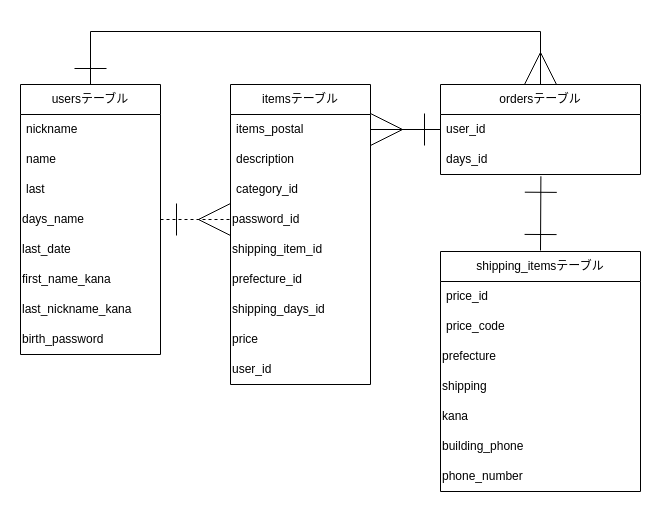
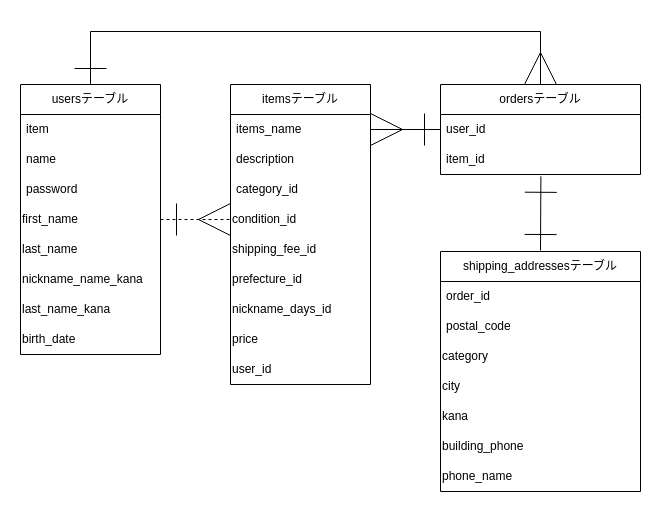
- <mxCell id="4" value="nickname" style="text;strokeColor=none;fillColor=none;align=left;verticalAlign=middle;spacingLeft=4;spacingRight=4;overflow=hidden;points=[[0,0.5],[1,0.5]];portConstraint=eastwest;rotatable=0;whiteSpace=wrap;html=1;" vertex="1" parent="3"><mxGeometry y="30" width="140" height="30" as="geometry" /></mxCell>
+ <mxCell id="4" value="item" style="text;strokeColor=none;fillColor=none;align=left;verticalAlign=middle;spacingLeft=4;spacingRight=4;overflow=hidden;points=[[0,0.5],[1,0.5]];portConstraint=eastwest;rotatable=0;whiteSpace=wrap;html=1;" vertex="1" parent="3"><mxGeometry y="30" width="140" height="30" as="geometry" /></mxCell>
- <mxCell id="13" value="items_postal" style="text;strokeColor=none;fillColor=none;align=left;verticalAlign=middle;spacingLeft=4;spacingRight=4;overflow=hidden;points=[[0,0.5],[1,0.5]];portConstraint=eastwest;rotatable=0;whiteSpace=wrap;html=1;" vertex="1" parent="12"><mxGeometry y="30" width="140" height="30" as="geometry" /></mxCell>
+ <mxCell id="13" value="items_name" style="text;strokeColor=none;fillColor=none;align=left;verticalAlign=middle;spacingLeft=4;spacingRight=4;overflow=hidden;points=[[0,0.5],[1,0.5]];portConstraint=eastwest;rotatable=0;whiteSpace=wrap;html=1;" vertex="1" parent="12"><mxGeometry y="30" width="140" height="30" as="geometry" /></mxCell>
- <mxCell id="25" value="days_id" style="text;strokeColor=none;fillColor=none;align=left;verticalAlign=middle;spacingLeft=4;spacingRight=4;overflow=hidden;points=[[0,0.5],[1,0.5]];portConstraint=eastwest;rotatable=0;whiteSpace=wrap;html=1;" vertex="1" parent="23"><mxGeometry y="60" width="200" height="30" as="geometry" /></mxCell>
+ <mxCell id="25" value="item_id" style="text;strokeColor=none;fillColor=none;align=left;verticalAlign=middle;spacingLeft=4;spacingRight=4;overflow=hidden;points=[[0,0.5],[1,0.5]];portConstraint=eastwest;rotatable=0;whiteSpace=wrap;html=1;" vertex="1" parent="23"><mxGeometry y="60" width="200" height="30" as="geometry" /></mxCell>
- <mxCell id="6" value="last" style="text;strokeColor=none;fillColor=none;align=left;verticalAlign=middle;spacingLeft=4;spacingRight=4;overflow=hidden;points=[[0,0.5],[1,0.5]];portConstraint=eastwest;rotatable=0;whiteSpace=wrap;html=1;" vertex="1" parent="3"><mxGeometry y="90" width="140" height="30" as="geometry" /></mxCell>
+ <mxCell id="6" value="password" style="text;strokeColor=none;fillColor=none;align=left;verticalAlign=middle;spacingLeft=4;spacingRight=4;overflow=hidden;points=[[0,0.5],[1,0.5]];portConstraint=eastwest;rotatable=0;whiteSpace=wrap;html=1;" vertex="1" parent="3"><mxGeometry y="90" width="140" height="30" as="geometry" /></mxCell>
- <mxCell id="7" value="days_name" style="text;html=1;align=left;verticalAlign=middle;whiteSpace=wrap;rounded=0;" vertex="1" parent="3"><mxGeometry y="120" width="140" height="30" as="geometry" /></mxCell>
+ <mxCell id="7" value="first_name" style="text;html=1;align=left;verticalAlign=middle;whiteSpace=wrap;rounded=0;" vertex="1" parent="3"><mxGeometry y="120" width="140" height="30" as="geometry" /></mxCell>
- <mxCell id="16" value="password_id" style="text;html=1;align=left;verticalAlign=middle;whiteSpace=wrap;rounded=0;" vertex="1" parent="12"><mxGeometry y="120" width="140" height="30" as="geometry" /></mxCell>
+ <mxCell id="16" value="condition_id" style="text;html=1;align=left;verticalAlign=middle;whiteSpace=wrap;rounded=0;" vertex="1" parent="12"><mxGeometry y="120" width="140" height="30" as="geometry" /></mxCell>
- <mxCell id="8" value="last_date" style="text;html=1;align=left;verticalAlign=middle;whiteSpace=wrap;rounded=0;" vertex="1" parent="3"><mxGeometry y="150" width="140" height="30" as="geometry" /></mxCell>
+ <mxCell id="8" value="last_name" style="text;html=1;align=left;verticalAlign=middle;whiteSpace=wrap;rounded=0;" vertex="1" parent="3"><mxGeometry y="150" width="140" height="30" as="geometry" /></mxCell>
- <mxCell id="17" value="shipping_item_id" style="text;html=1;align=left;verticalAlign=middle;whiteSpace=wrap;rounded=0;" vertex="1" parent="12"><mxGeometry y="150" width="140" height="30" as="geometry" /></mxCell>
+ <mxCell id="17" value="shipping_fee_id" style="text;html=1;align=left;verticalAlign=middle;whiteSpace=wrap;rounded=0;" vertex="1" parent="12"><mxGeometry y="150" width="140" height="30" as="geometry" /></mxCell>
- <mxCell id="26" value="shipping_itemsテーブル" style="swimlane;fontStyle=0;childLayout=stackLayout;horizontal=1;startSize=30;horizontalStack=0;resizeParent=1;resizeParentMax=0;resizeLast=0;collapsible=1;marginBottom=0;whiteSpace=wrap;html=1;" vertex="1" parent="1"><mxGeometry x="440" y="245" width="200" height="240" as="geometry" /></mxCell>
+ <mxCell id="26" value="shipping_addressesテーブル" style="swimlane;fontStyle=0;childLayout=stackLayout;horizontal=1;startSize=30;horizontalStack=0;resizeParent=1;resizeParentMax=0;resizeLast=0;collapsible=1;marginBottom=0;whiteSpace=wrap;html=1;" vertex="1" parent="1"><mxGeometry x="440" y="245" width="200" height="240" as="geometry" /></mxCell>
- <mxCell id="9" value="first_name_kana" style="text;html=1;align=left;verticalAlign=middle;whiteSpace=wrap;rounded=0;" vertex="1" parent="3"><mxGeometry y="180" width="140" height="30" as="geometry" /></mxCell>
+ <mxCell id="9" value="nickname_name_kana" style="text;html=1;align=left;verticalAlign=middle;whiteSpace=wrap;rounded=0;" vertex="1" parent="3"><mxGeometry y="180" width="140" height="30" as="geometry" /></mxCell>
- <mxCell id="27" value="price_id&amp;nbsp;" style="text;strokeColor=none;fillColor=none;align=left;verticalAlign=middle;spacingLeft=4;spacingRight=4;overflow=hidden;points=[[0,0.5],[1,0.5]];portConstraint=eastwest;rotatable=0;whiteSpace=wrap;html=1;" vertex="1" parent="26"><mxGeometry y="30" width="200" height="30" as="geometry" /></mxCell>
+ <mxCell id="27" value="order_id&amp;nbsp;" style="text;strokeColor=none;fillColor=none;align=left;verticalAlign=middle;spacingLeft=4;spacingRight=4;overflow=hidden;points=[[0,0.5],[1,0.5]];portConstraint=eastwest;rotatable=0;whiteSpace=wrap;html=1;" vertex="1" parent="26"><mxGeometry y="30" width="200" height="30" as="geometry" /></mxCell>
- <mxCell id="10" value="last_nickname_kana" style="text;html=1;align=left;verticalAlign=middle;whiteSpace=wrap;rounded=0;" vertex="1" parent="3"><mxGeometry y="210" width="140" height="30" as="geometry" /></mxCell>
+ <mxCell id="10" value="last_name_kana" style="text;html=1;align=left;verticalAlign=middle;whiteSpace=wrap;rounded=0;" vertex="1" parent="3"><mxGeometry y="210" width="140" height="30" as="geometry" /></mxCell>
- <mxCell id="19" value="shipping_days_id" style="text;html=1;align=left;verticalAlign=middle;whiteSpace=wrap;rounded=0;" vertex="1" parent="12"><mxGeometry y="210" width="140" height="30" as="geometry" /></mxCell>
+ <mxCell id="19" value="nickname_days_id" style="text;html=1;align=left;verticalAlign=middle;whiteSpace=wrap;rounded=0;" vertex="1" parent="12"><mxGeometry y="210" width="140" height="30" as="geometry" /></mxCell>
- <mxCell id="28" value="price_code" style="text;strokeColor=none;fillColor=none;align=left;verticalAlign=middle;spacingLeft=4;spacingRight=4;overflow=hidden;points=[[0,0.5],[1,0.5]];portConstraint=eastwest;rotatable=0;whiteSpace=wrap;html=1;" vertex="1" parent="26"><mxGeometry y="60" width="200" height="30" as="geometry" /></mxCell>
+ <mxCell id="28" value="postal_code" style="text;strokeColor=none;fillColor=none;align=left;verticalAlign=middle;spacingLeft=4;spacingRight=4;overflow=hidden;points=[[0,0.5],[1,0.5]];portConstraint=eastwest;rotatable=0;whiteSpace=wrap;html=1;" vertex="1" parent="26"><mxGeometry y="60" width="200" height="30" as="geometry" /></mxCell>
- <mxCell id="11" value="birth_password" style="text;html=1;align=left;verticalAlign=middle;whiteSpace=wrap;rounded=0;" vertex="1" parent="3"><mxGeometry y="240" width="140" height="30" as="geometry" /></mxCell>
+ <mxCell id="11" value="birth_date" style="text;html=1;align=left;verticalAlign=middle;whiteSpace=wrap;rounded=0;" vertex="1" parent="3"><mxGeometry y="240" width="140" height="30" as="geometry" /></mxCell>
- <mxCell id="29" value="prefecture" style="text;html=1;align=left;verticalAlign=middle;whiteSpace=wrap;rounded=0;" vertex="1" parent="26"><mxGeometry y="90" width="200" height="30" as="geometry" /></mxCell>
+ <mxCell id="29" value="category" style="text;html=1;align=left;verticalAlign=middle;whiteSpace=wrap;rounded=0;" vertex="1" parent="26"><mxGeometry y="90" width="200" height="30" as="geometry" /></mxCell>
- <mxCell id="30" value="shipping" style="text;html=1;align=left;verticalAlign=middle;whiteSpace=wrap;rounded=0;" vertex="1" parent="26"><mxGeometry y="120" width="200" height="30" as="geometry" /></mxCell>
+ <mxCell id="30" value="city" style="text;html=1;align=left;verticalAlign=middle;whiteSpace=wrap;rounded=0;" vertex="1" parent="26"><mxGeometry y="120" width="200" height="30" as="geometry" /></mxCell>
- <mxCell id="33" value="phone_number" style="text;html=1;align=left;verticalAlign=middle;whiteSpace=wrap;rounded=0;" vertex="1" parent="26"><mxGeometry y="210" width="200" height="30" as="geometry" /></mxCell>
+ <mxCell id="33" value="phone_name" style="text;html=1;align=left;verticalAlign=middle;whiteSpace=wrap;rounded=0;" vertex="1" parent="26"><mxGeometry y="210" width="200" height="30" as="geometry" /></mxCell>
